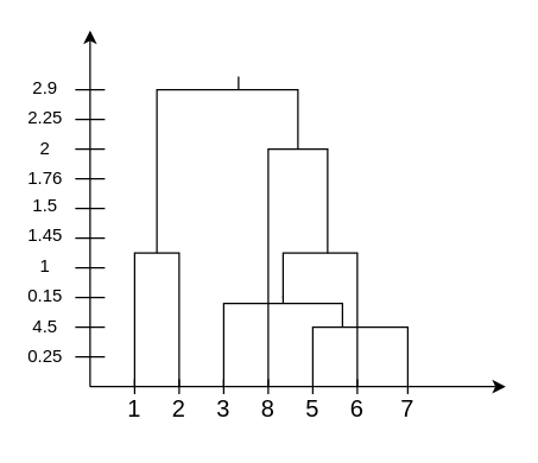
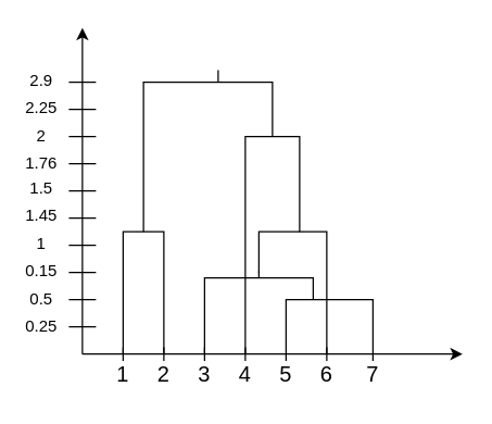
- <mxCell id="22" value="4.5" style="text;html=1;strokeColor=none;fillColor=none;align=center;verticalAlign=middle;whiteSpace=wrap;rounded=0;" vertex="1" parent="1"><mxGeometry x="20" y="212.5" width="20" height="15.01" as="geometry" /></mxCell>
+ <mxCell id="22" value="0.5" style="text;html=1;strokeColor=none;fillColor=none;align=center;verticalAlign=middle;whiteSpace=wrap;rounded=0;" vertex="1" parent="1"><mxGeometry x="20" y="212.5" width="20" height="15.01" as="geometry" /></mxCell>
- <mxCell id="17" value="&lt;font style=&quot;font-size: 16px;&quot;&gt;8&lt;/font&gt;" style="text;html=1;strokeColor=none;fillColor=none;align=center;verticalAlign=middle;whiteSpace=wrap;rounded=0;" vertex="1" parent="1"><mxGeometry x="170" y="260" width="20" height="30" as="geometry" /></mxCell>
+ <mxCell id="17" value="&lt;font style=&quot;font-size: 16px;&quot;&gt;4&lt;/font&gt;" style="text;html=1;strokeColor=none;fillColor=none;align=center;verticalAlign=middle;whiteSpace=wrap;rounded=0;" vertex="1" parent="1"><mxGeometry x="170" y="260" width="20" height="30" as="geometry" /></mxCell>
